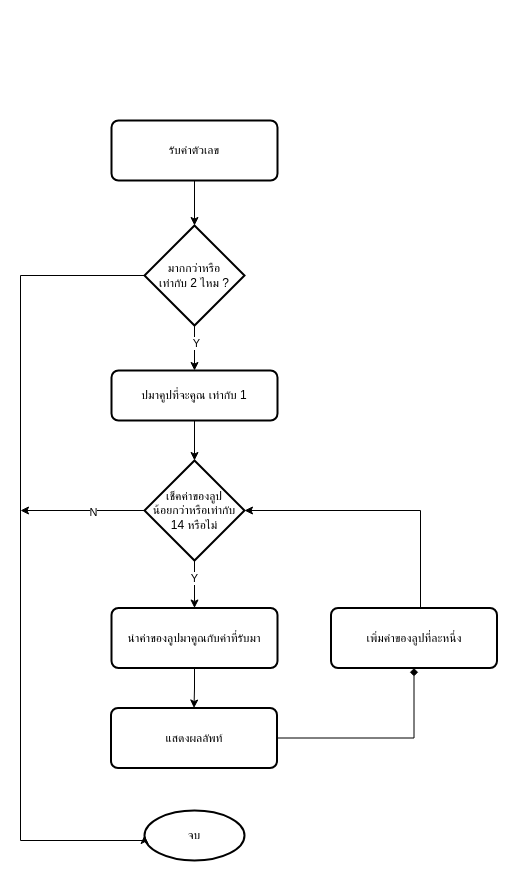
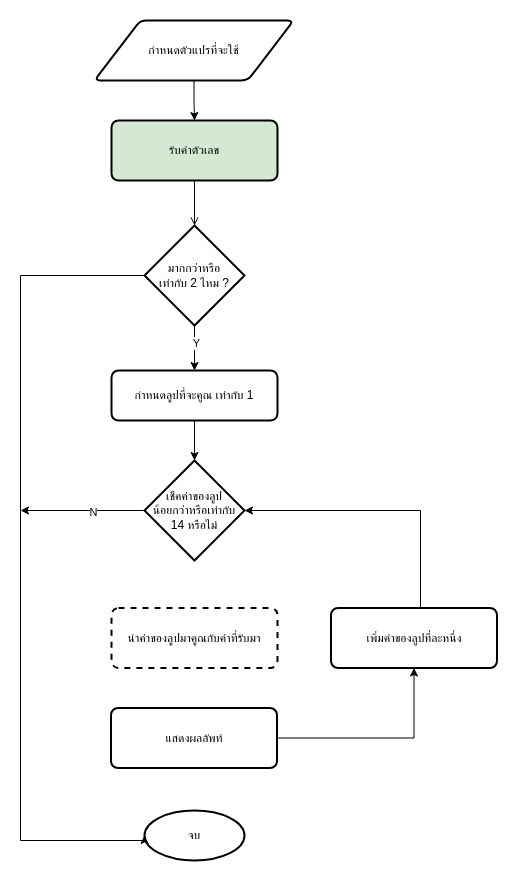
+ <mxCell id="3" value="กำหนดตัวแปรที่จะใช้" style="shape=parallelogram;html=1;strokeWidth=2;perimeter=parallelogramPerimeter;whiteSpace=wrap;rounded=1;arcSize=12;size=0.23;" vertex="1" parent="1"><mxGeometry x="94" y="20" width="199" height="60" as="geometry" /></mxCell>
+ <mxCell id="2" value="" style="edgeStyle=orthogonalEdgeStyle;rounded=0;orthogonalLoop=1;jettySize=auto;html=1;" edge="1" parent="1" source="3" target="5"><mxGeometry relative="1" as="geometry" /></mxCell>
- <mxCell id="5" value="รับค่าตัวเลข" style="rounded=1;whiteSpace=wrap;html=1;absoluteArcSize=1;arcSize=14;strokeWidth=2;" vertex="1" parent="1"><mxGeometry x="111" y="120" width="166" height="60" as="geometry" /></mxCell>
+ <mxCell id="5" value="รับค่าตัวเลข" style="rounded=1;whiteSpace=wrap;html=1;absoluteArcSize=1;arcSize=14;strokeWidth=2;fillColor=#d5e8d4;" vertex="1" parent="1"><mxGeometry x="111" y="120" width="166" height="60" as="geometry" /></mxCell>
- <mxCell id="4" value="" style="edgeStyle=orthogonalEdgeStyle;rounded=0;orthogonalLoop=1;jettySize=auto;html=1;" edge="1" parent="1" source="5" target="9"><mxGeometry relative="1" as="geometry" /></mxCell>
+ <mxCell id="4" value="" style="edgeStyle=orthogonalEdgeStyle;rounded=0;orthogonalLoop=1;jettySize=auto;html=1;endArrow=open;" edge="1" parent="1" source="5" target="9"><mxGeometry relative="1" as="geometry" /></mxCell>
- <mxCell id="11" value="ปมาคูปที่จะคูณ เท่ากับ 1" style="rounded=1;whiteSpace=wrap;html=1;absoluteArcSize=1;arcSize=14;strokeWidth=2;" vertex="1" parent="1"><mxGeometry x="111" y="370" width="166" height="50" as="geometry" /></mxCell>
+ <mxCell id="11" value="กำหนดลูปที่จะคูณ เท่ากับ 1" style="rounded=1;whiteSpace=wrap;html=1;absoluteArcSize=1;arcSize=14;strokeWidth=2;" vertex="1" parent="1"><mxGeometry x="111" y="370" width="166" height="50" as="geometry" /></mxCell>
- <mxCell id="19" value="" style="edgeStyle=orthogonalEdgeStyle;rounded=0;orthogonalLoop=1;jettySize=auto;html=1;" edge="1" parent="1" source="21" target="14"><mxGeometry relative="1" as="geometry" /></mxCell>
- <mxCell id="20" value="Y" style="edgeLabel;html=1;align=center;verticalAlign=middle;resizable=0;points=[];" vertex="1" connectable="0" parent="19"><mxGeometry x="-0.275" y="-1" relative="1" as="geometry"><mxPoint as="offset" /></mxGeometry></mxCell>
- <mxCell id="14" value="นำค่าของลูปมาคูณกับค่าที่รับมา" style="rounded=1;whiteSpace=wrap;html=1;absoluteArcSize=1;arcSize=14;strokeWidth=2;" vertex="1" parent="1"><mxGeometry x="111" y="607.5" width="166" height="60" as="geometry" /></mxCell>
+ <mxCell id="14" value="นำค่าของลูปมาคูณกับค่าที่รับมา" style="rounded=1;whiteSpace=wrap;html=1;absoluteArcSize=1;arcSize=14;strokeWidth=2;dashed=1;" vertex="1" parent="1"><mxGeometry x="111" y="607.5" width="166" height="60" as="geometry" /></mxCell>
- <mxCell id="15" style="edgeStyle=orthogonalEdgeStyle;rounded=0;orthogonalLoop=1;jettySize=auto;html=1;entryX=0.5;entryY=1;entryDx=0;entryDy=0;endArrow=diamond;" edge="1" parent="1" source="16" target="12"><mxGeometry relative="1" as="geometry" /></mxCell>
+ <mxCell id="15" style="edgeStyle=orthogonalEdgeStyle;rounded=0;orthogonalLoop=1;jettySize=auto;html=1;entryX=0.5;entryY=1;entryDx=0;entryDy=0;" edge="1" parent="1" source="16" target="12"><mxGeometry relative="1" as="geometry" /></mxCell>
- <mxCell id="13" value="" style="edgeStyle=orthogonalEdgeStyle;rounded=0;orthogonalLoop=1;jettySize=auto;html=1;" edge="1" parent="1" source="14" target="16"><mxGeometry relative="1" as="geometry" /></mxCell>
